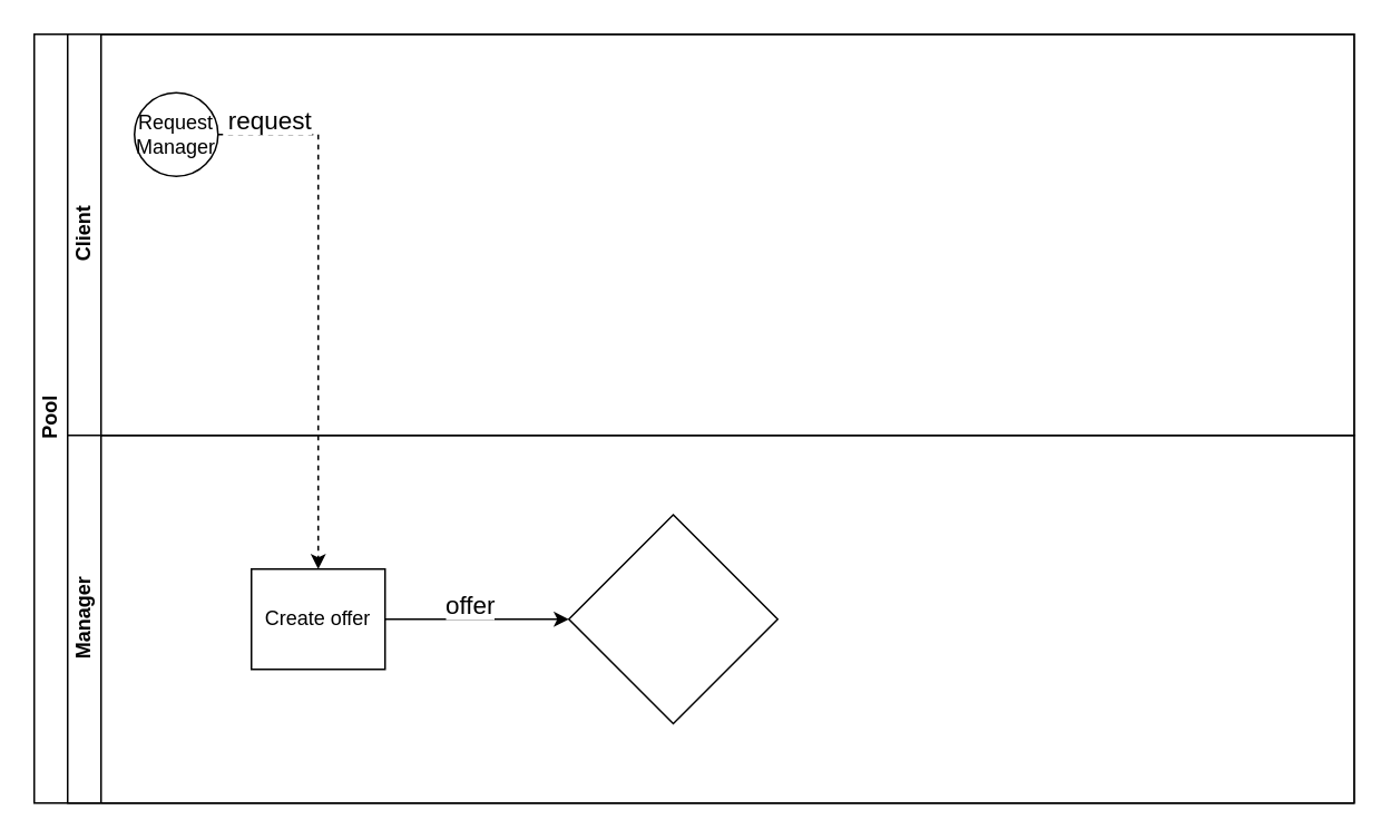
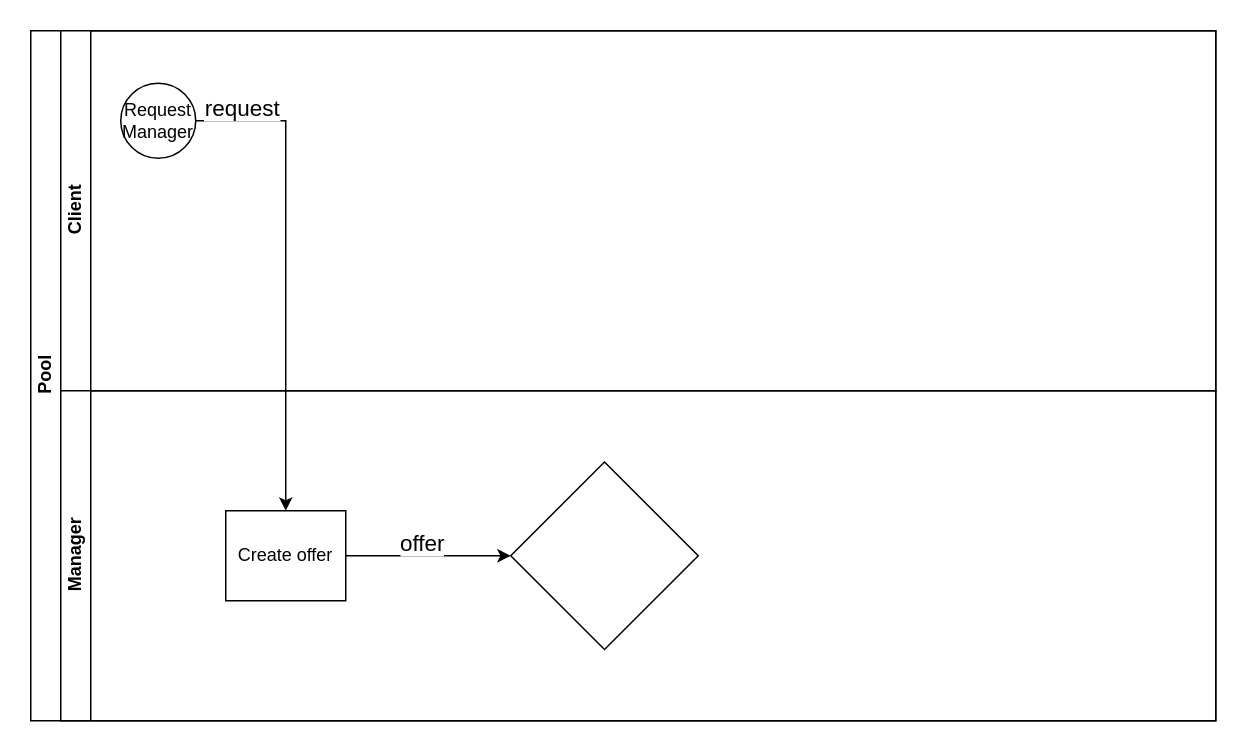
- <mxCell id="5" value="" style="edgeStyle=orthogonalEdgeStyle;rounded=0;orthogonalLoop=1;jettySize=auto;html=1;dashed=1;" parent="3" source="4" target="10" edge="1"><mxGeometry relative="1" as="geometry"><Array as="points"><mxPoint x="150" y="60" /></Array></mxGeometry></mxCell>
+ <mxCell id="5" value="" style="edgeStyle=orthogonalEdgeStyle;rounded=0;orthogonalLoop=1;jettySize=auto;html=1;" parent="3" source="4" target="10" edge="1"><mxGeometry relative="1" as="geometry"><Array as="points"><mxPoint x="150" y="60" /></Array></mxGeometry></mxCell>
